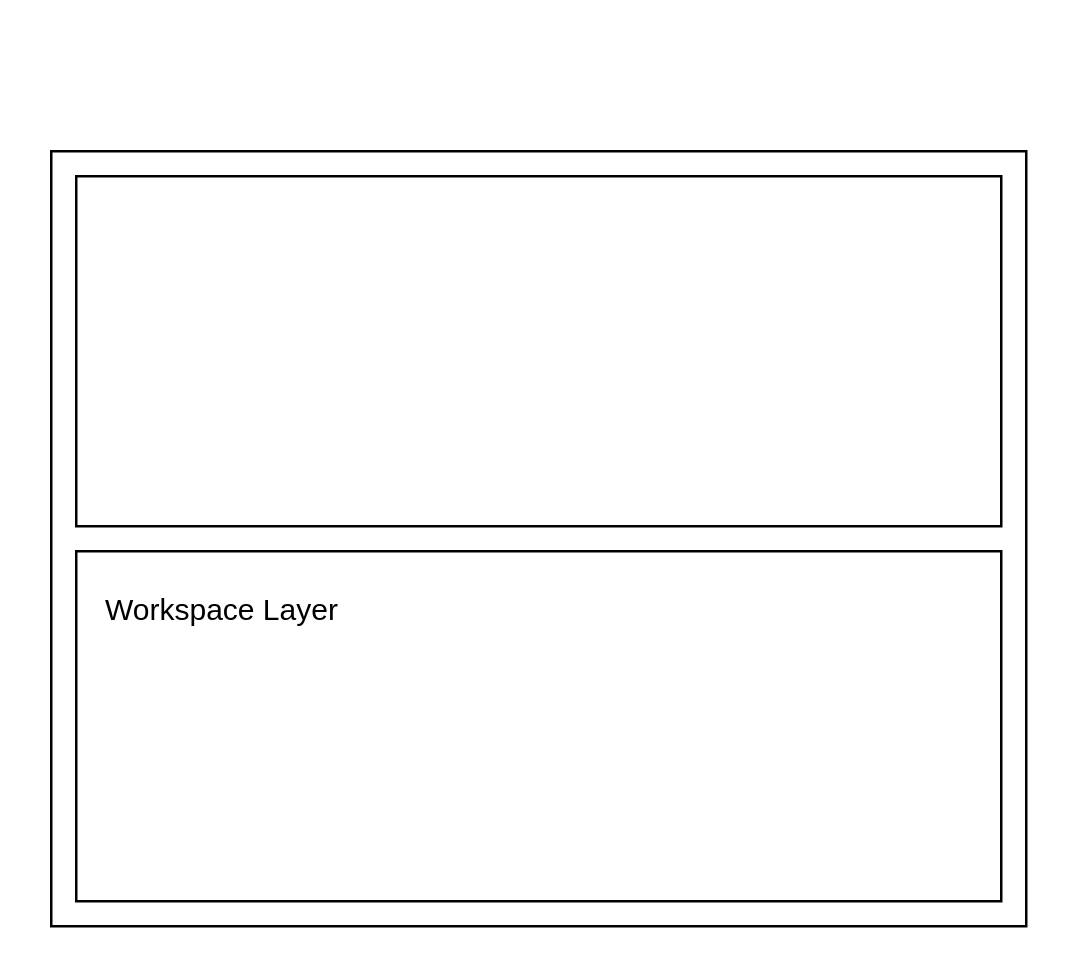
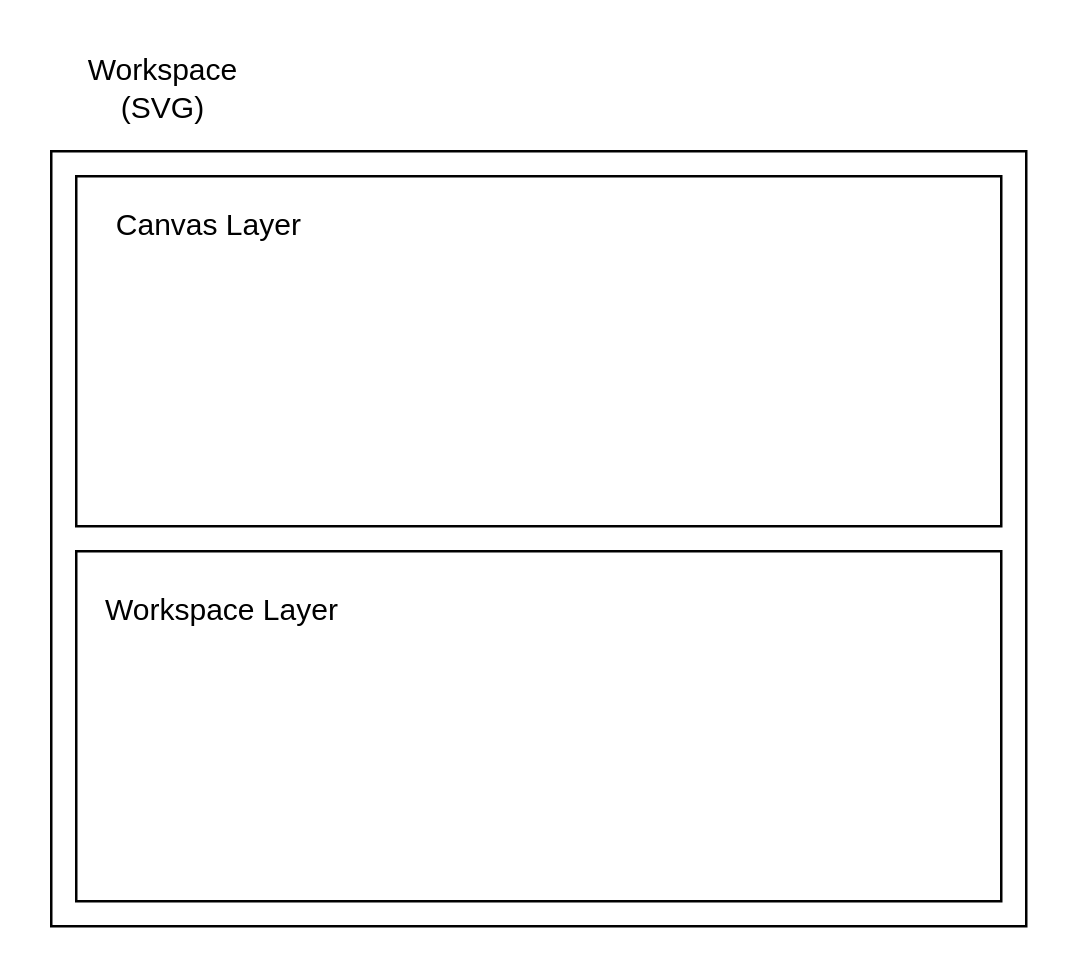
+ <mxCell id="7" value="Workspace (SVG)" style="text;html=1;strokeColor=none;fillColor=none;align=center;verticalAlign=middle;whiteSpace=wrap;rounded=0;" vertex="1" parent="1"><mxGeometry x="20" y="20" width="90" height="30" as="geometry" /></mxCell>
+ <mxCell id="5" value="Canvas Layer&amp;nbsp;" style="text;html=1;strokeColor=none;fillColor=none;align=center;verticalAlign=middle;whiteSpace=wrap;rounded=0;" parent="1" vertex="1"><mxGeometry x="40" y="80" width="90" height="20" as="geometry" /></mxCell>
